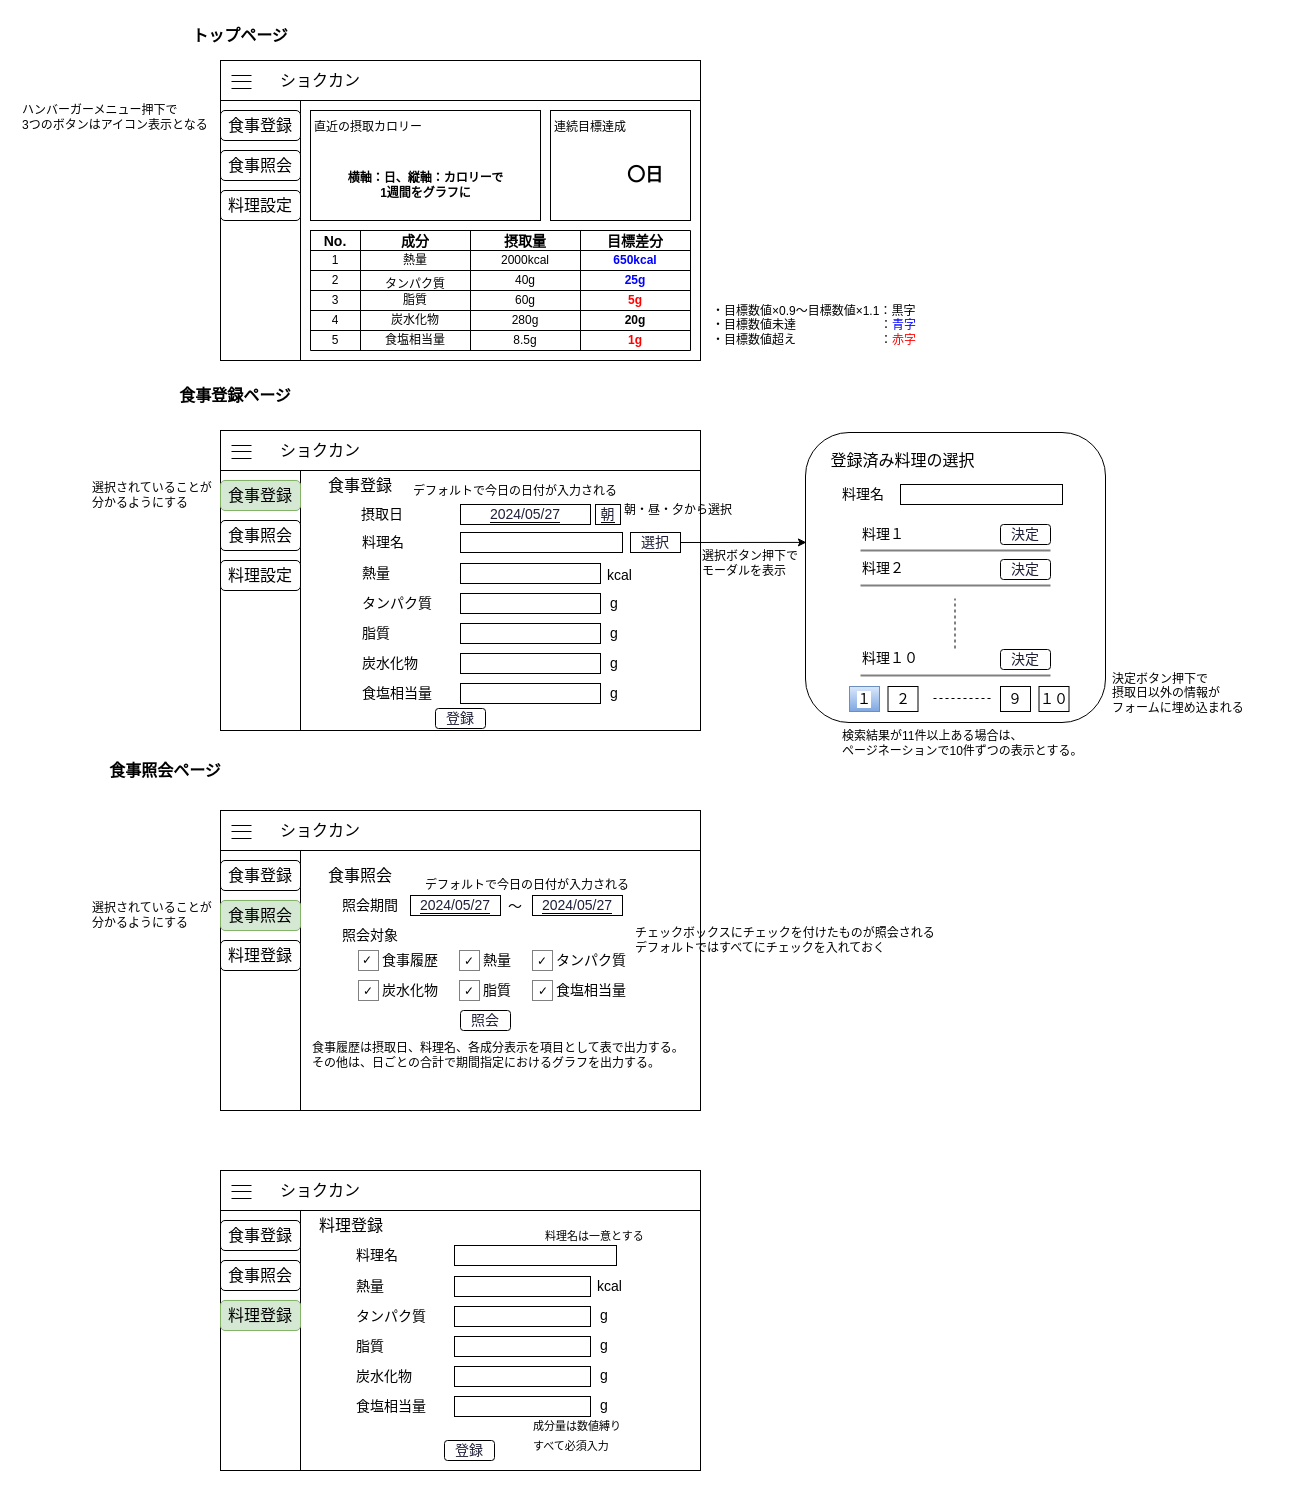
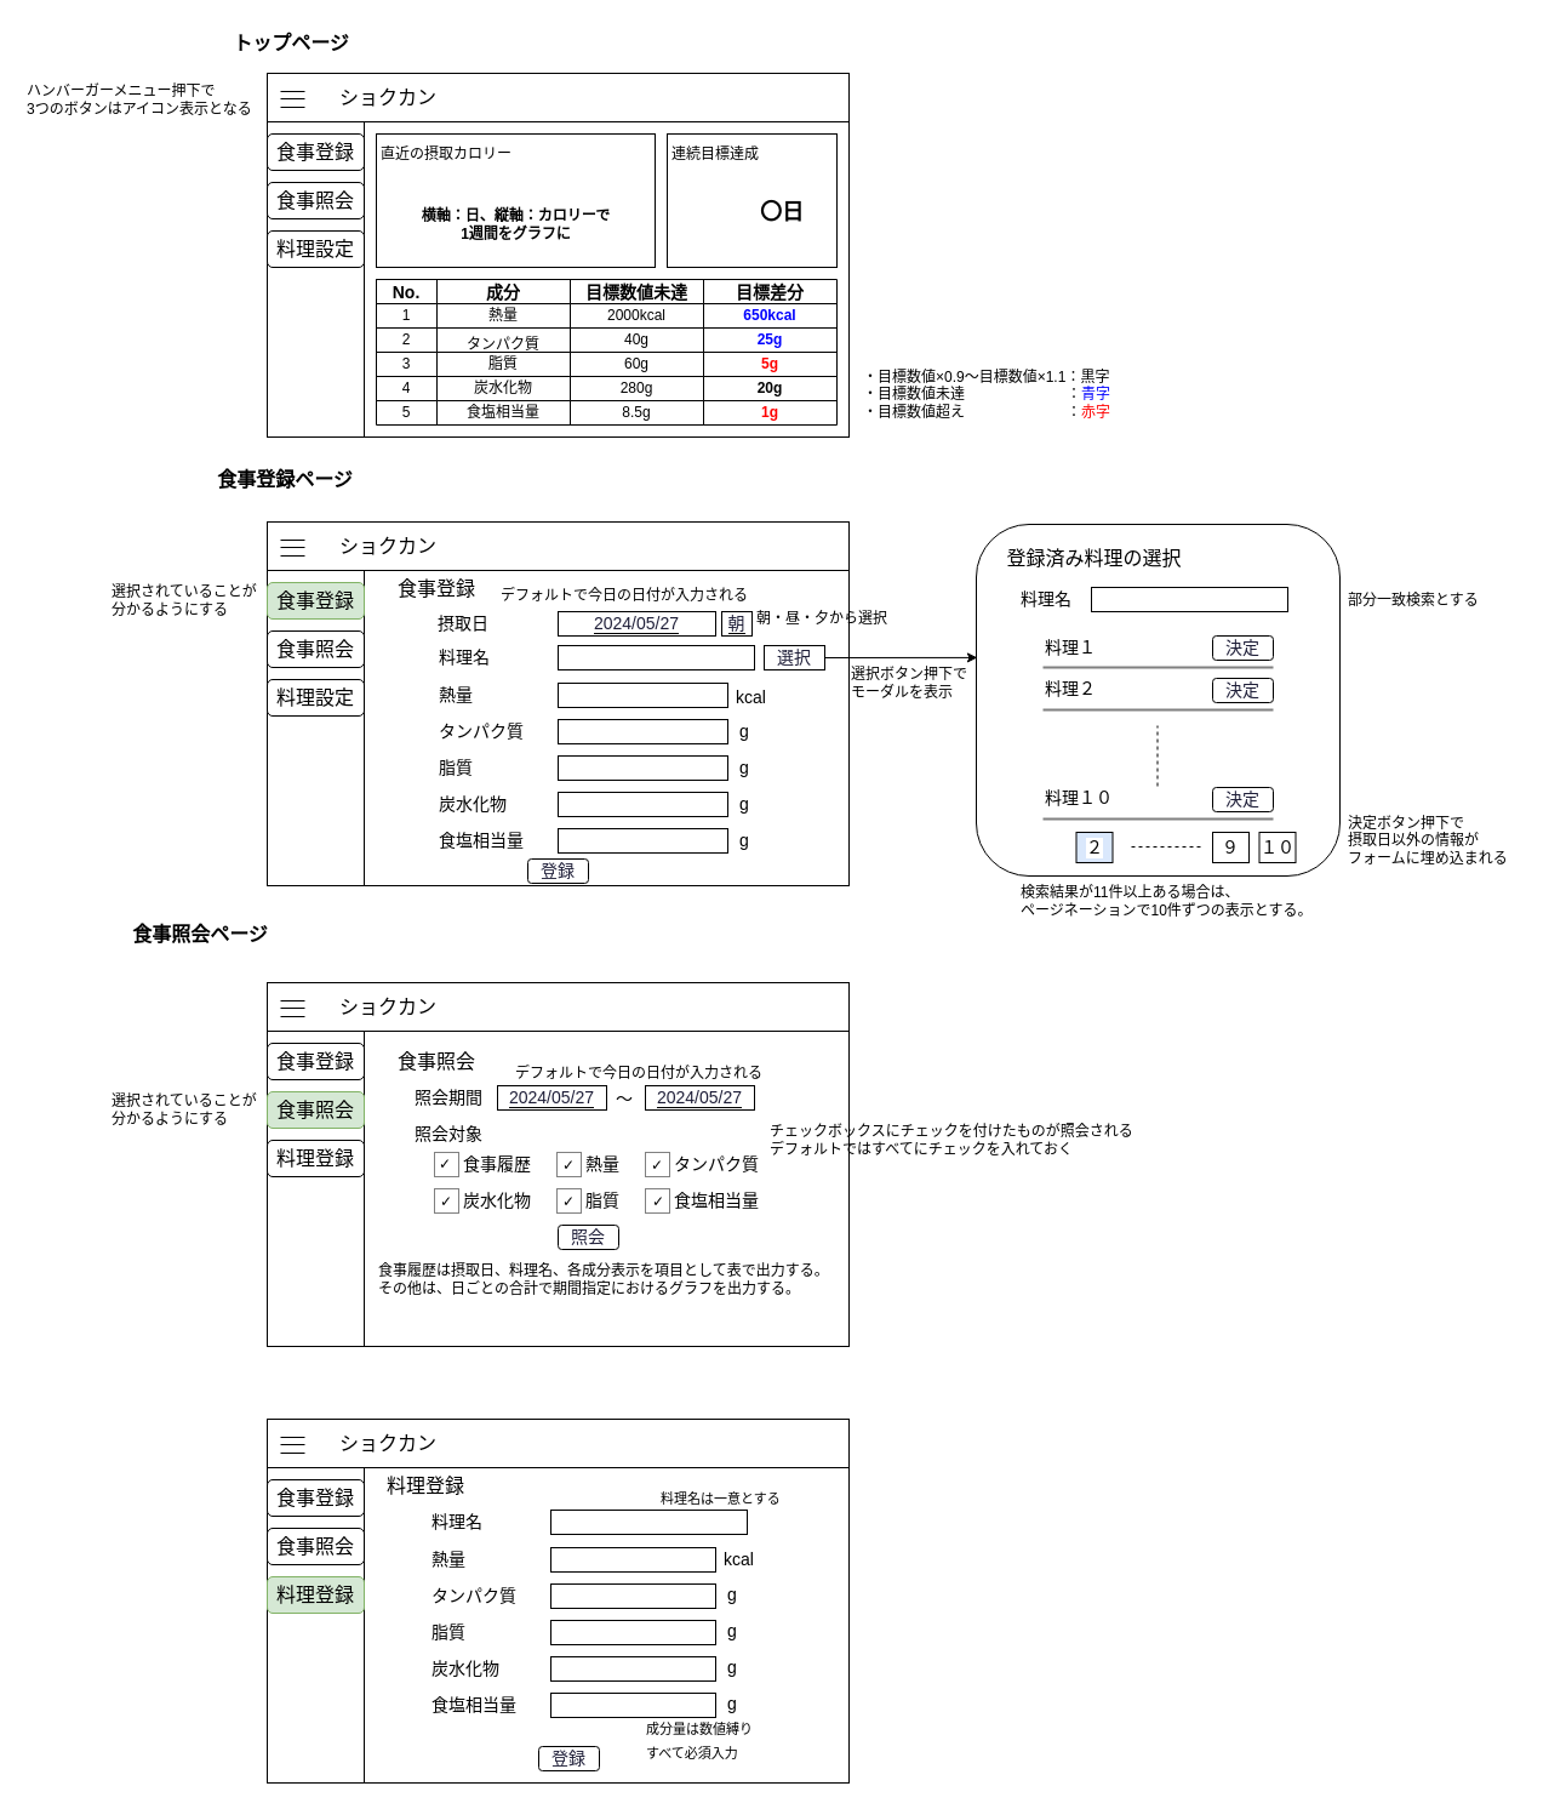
- <mxCell id="53" value="ハンバーガーメニュー押下で&lt;br&gt;3つのボタンはアイコン表示となる" style="text;html=1;strokeColor=none;fillColor=none;align=left;verticalAlign=middle;whiteSpace=wrap;rounded=0;fontSize=12;fontColor=#000000;" vertex="1" parent="1"><mxGeometry x="20" y="91.5" width="190" height="50" as="geometry" /></mxCell>
+ <mxCell id="53" value="ハンバーガーメニュー押下で&lt;br&gt;3つのボタンはアイコン表示となる" style="text;html=1;strokeColor=none;fillColor=none;align=left;verticalAlign=middle;whiteSpace=wrap;rounded=0;fontSize=12;fontColor=#000000;" vertex="1" parent="1"><mxGeometry x="20" y="56.5" width="190" height="50" as="geometry" /></mxCell>
- <mxCell id="20" value="摂取量" style="shape=partialRectangle;html=1;whiteSpace=wrap;connectable=0;fillColor=none;top=0;left=0;bottom=0;right=0;overflow=hidden;fontSize=14;fontStyle=1" vertex="1" parent="17"><mxGeometry x="160" width="110" height="20" as="geometry"><mxRectangle width="110" height="20" as="alternateBounds" /></mxGeometry></mxCell>
+ <mxCell id="20" value="目標数値未達" style="shape=partialRectangle;html=1;whiteSpace=wrap;connectable=0;fillColor=none;top=0;left=0;bottom=0;right=0;overflow=hidden;fontSize=14;fontStyle=1" vertex="1" parent="17"><mxGeometry x="160" width="110" height="20" as="geometry"><mxRectangle width="110" height="20" as="alternateBounds" /></mxGeometry></mxCell>
+ <mxCell id="101" value="部分一致検索とする" style="text;html=1;strokeColor=none;fillColor=none;align=left;verticalAlign=middle;whiteSpace=wrap;rounded=0;fontSize=12;fontColor=#000000;" vertex="1" parent="1"><mxGeometry x="1110" y="470" width="130" height="50" as="geometry" /></mxCell>
- <mxCell id="113" value="１" style="rounded=0;whiteSpace=wrap;html=1;labelBackgroundColor=#FFFFFF;strokeColor=#6c8ebf;fontSize=14;fillColor=#dae8fc;gradientColor=#7ea6e0;" vertex="1" parent="1"><mxGeometry x="849" y="686" width="30" height="25" as="geometry" /></mxCell>
- <mxCell id="114" value="２" style="rounded=0;whiteSpace=wrap;html=1;labelBackgroundColor=#FFFFFF;fontSize=14;" vertex="1" parent="1"><mxGeometry x="887.5" y="686" width="30" height="25" as="geometry" /></mxCell>
+ <mxCell id="114" value="２" style="rounded=0;whiteSpace=wrap;html=1;labelBackgroundColor=#FFFFFF;fontSize=14;fillColor=#dae8fc;" vertex="1" parent="1"><mxGeometry x="887.5" y="686" width="30" height="25" as="geometry" /></mxCell>
